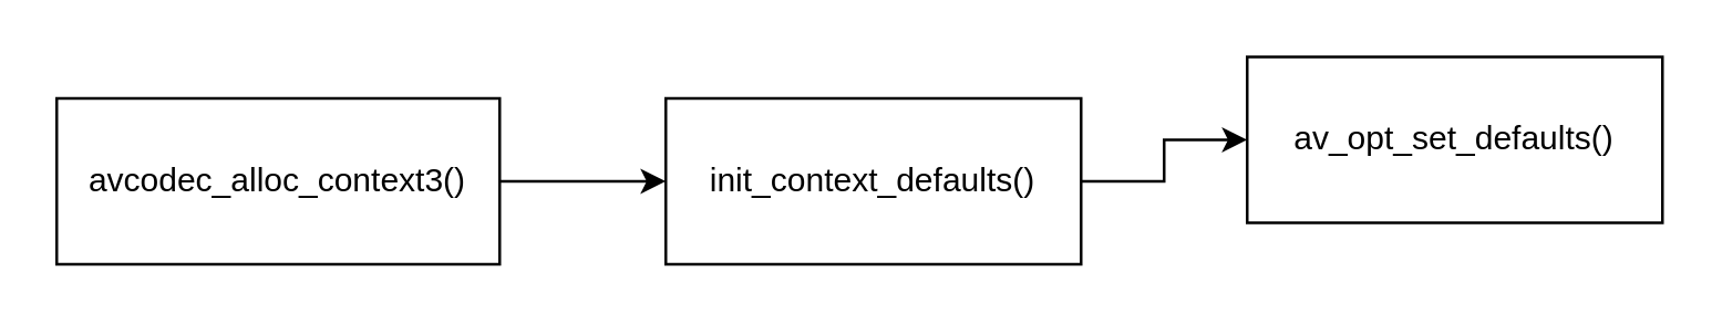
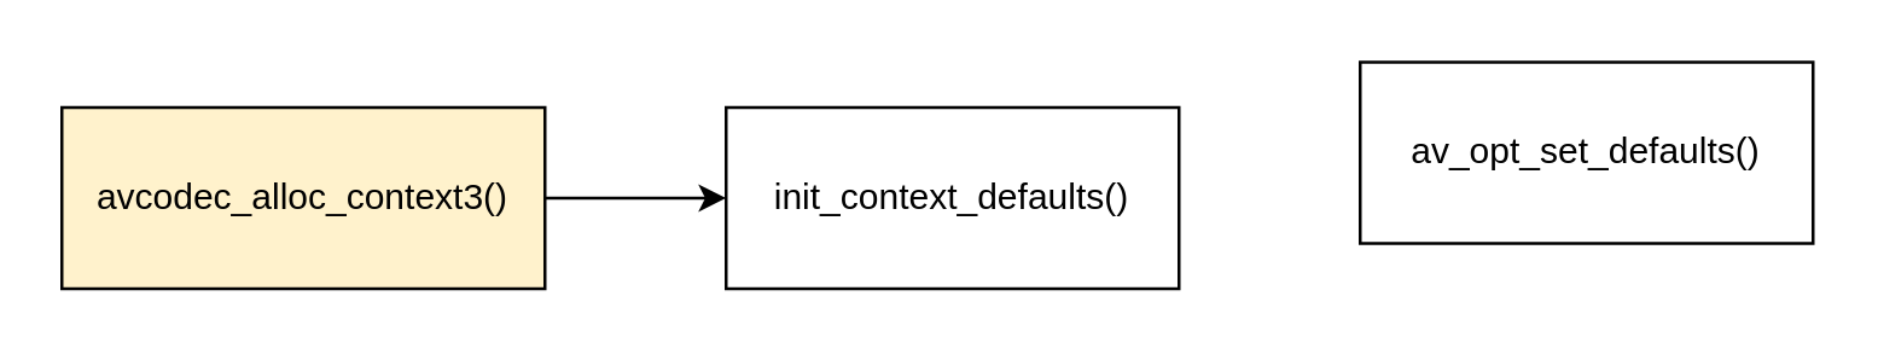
- <mxCell id="4" value="" style="edgeStyle=orthogonalEdgeStyle;rounded=0;orthogonalLoop=1;jettySize=auto;html=1;" parent="1" source="5" target="6" edge="1"><mxGeometry relative="1" as="geometry" /></mxCell>
- <mxCell id="3" value="avcodec_alloc_context3()" style="rounded=0;whiteSpace=wrap;html=1;" parent="1" vertex="1"><mxGeometry x="20" y="35" width="160" height="60" as="geometry" /></mxCell>
+ <mxCell id="3" value="avcodec_alloc_context3()" style="rounded=0;whiteSpace=wrap;html=1;fillColor=#fff2cc;" parent="1" vertex="1"><mxGeometry x="20" y="35" width="160" height="60" as="geometry" /></mxCell>
